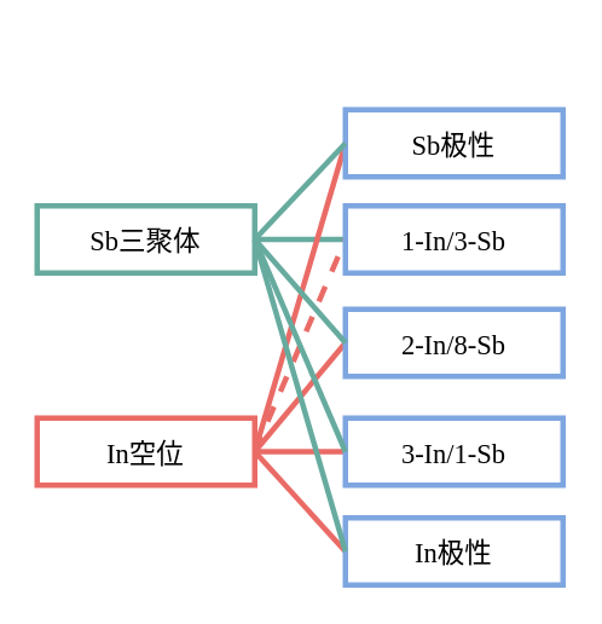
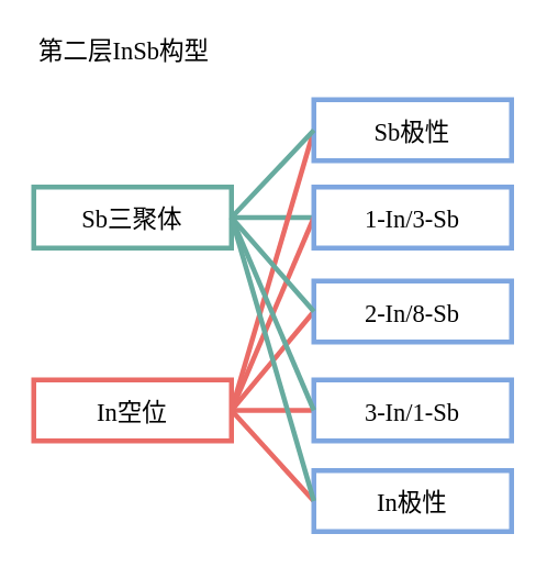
+ <mxCell id="15" value="&lt;font face=&quot;宋体&quot; style=&quot;font-size: 15px;&quot;&gt;第二层&lt;/font&gt;InSb&lt;font face=&quot;宋体&quot; style=&quot;font-size: 15px;&quot;&gt;构型&lt;/font&gt;" style="text;html=1;strokeColor=none;fillColor=none;align=center;verticalAlign=middle;whiteSpace=wrap;rounded=0;fontSize=15;fontFamily=Times New Roman;" parent="1" vertex="1"><mxGeometry x="20" y="20" width="110" height="20" as="geometry" /></mxCell>
- <mxCell id="5" style="edgeStyle=none;rounded=0;comic=0;orthogonalLoop=1;jettySize=auto;html=1;exitX=1;exitY=0.5;exitDx=0;exitDy=0;entryX=0;entryY=0.5;entryDx=0;entryDy=0;shadow=0;endArrow=none;endFill=0;strokeColor=#EA6B66;strokeWidth=3;fontSize=15;fontFamily=Times New Roman;dashed=1;" parent="1" source="9" target="11" edge="1"><mxGeometry relative="1" as="geometry" /></mxCell>
+ <mxCell id="5" style="edgeStyle=none;rounded=0;comic=0;orthogonalLoop=1;jettySize=auto;html=1;exitX=1;exitY=0.5;exitDx=0;exitDy=0;entryX=0;entryY=0.5;entryDx=0;entryDy=0;shadow=0;endArrow=none;endFill=0;strokeColor=#EA6B66;strokeWidth=3;fontSize=15;fontFamily=Times New Roman;" parent="1" source="9" target="11" edge="1"><mxGeometry relative="1" as="geometry" /></mxCell>
